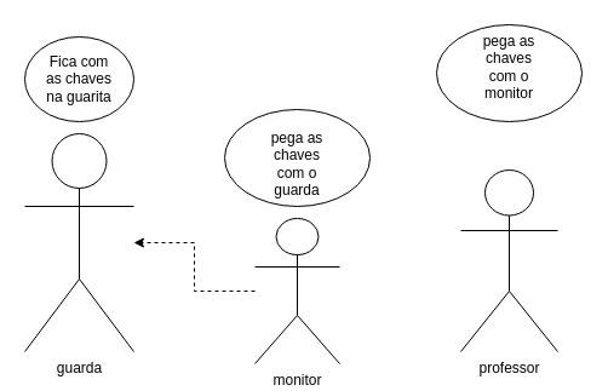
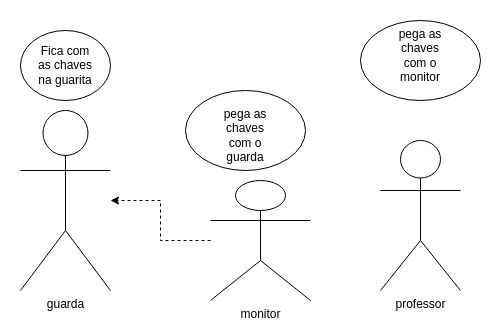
- <mxCell id="6" value="monitor" style="shape=umlActor;verticalLabelPosition=bottom;verticalAlign=top;html=1;outlineConnect=0;" vertex="1" parent="1"><mxGeometry x="210" y="180" width="70" height="120" as="geometry" /></mxCell>
+ <mxCell id="6" value="monitor" style="shape=umlActor;verticalLabelPosition=bottom;verticalAlign=top;html=1;outlineConnect=0;" vertex="1" parent="1"><mxGeometry x="210" y="180" width="100" height="120" as="geometry" /></mxCell>
